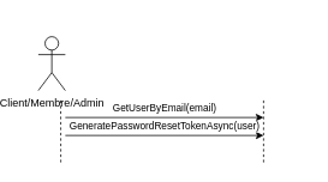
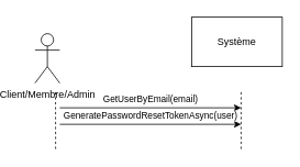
+ <mxCell id="4" value="Système" style="rounded=0;whiteSpace=wrap;html=1;" vertex="1" parent="1"><mxGeometry x="210" y="20" width="110" height="60" as="geometry" /></mxCell>
